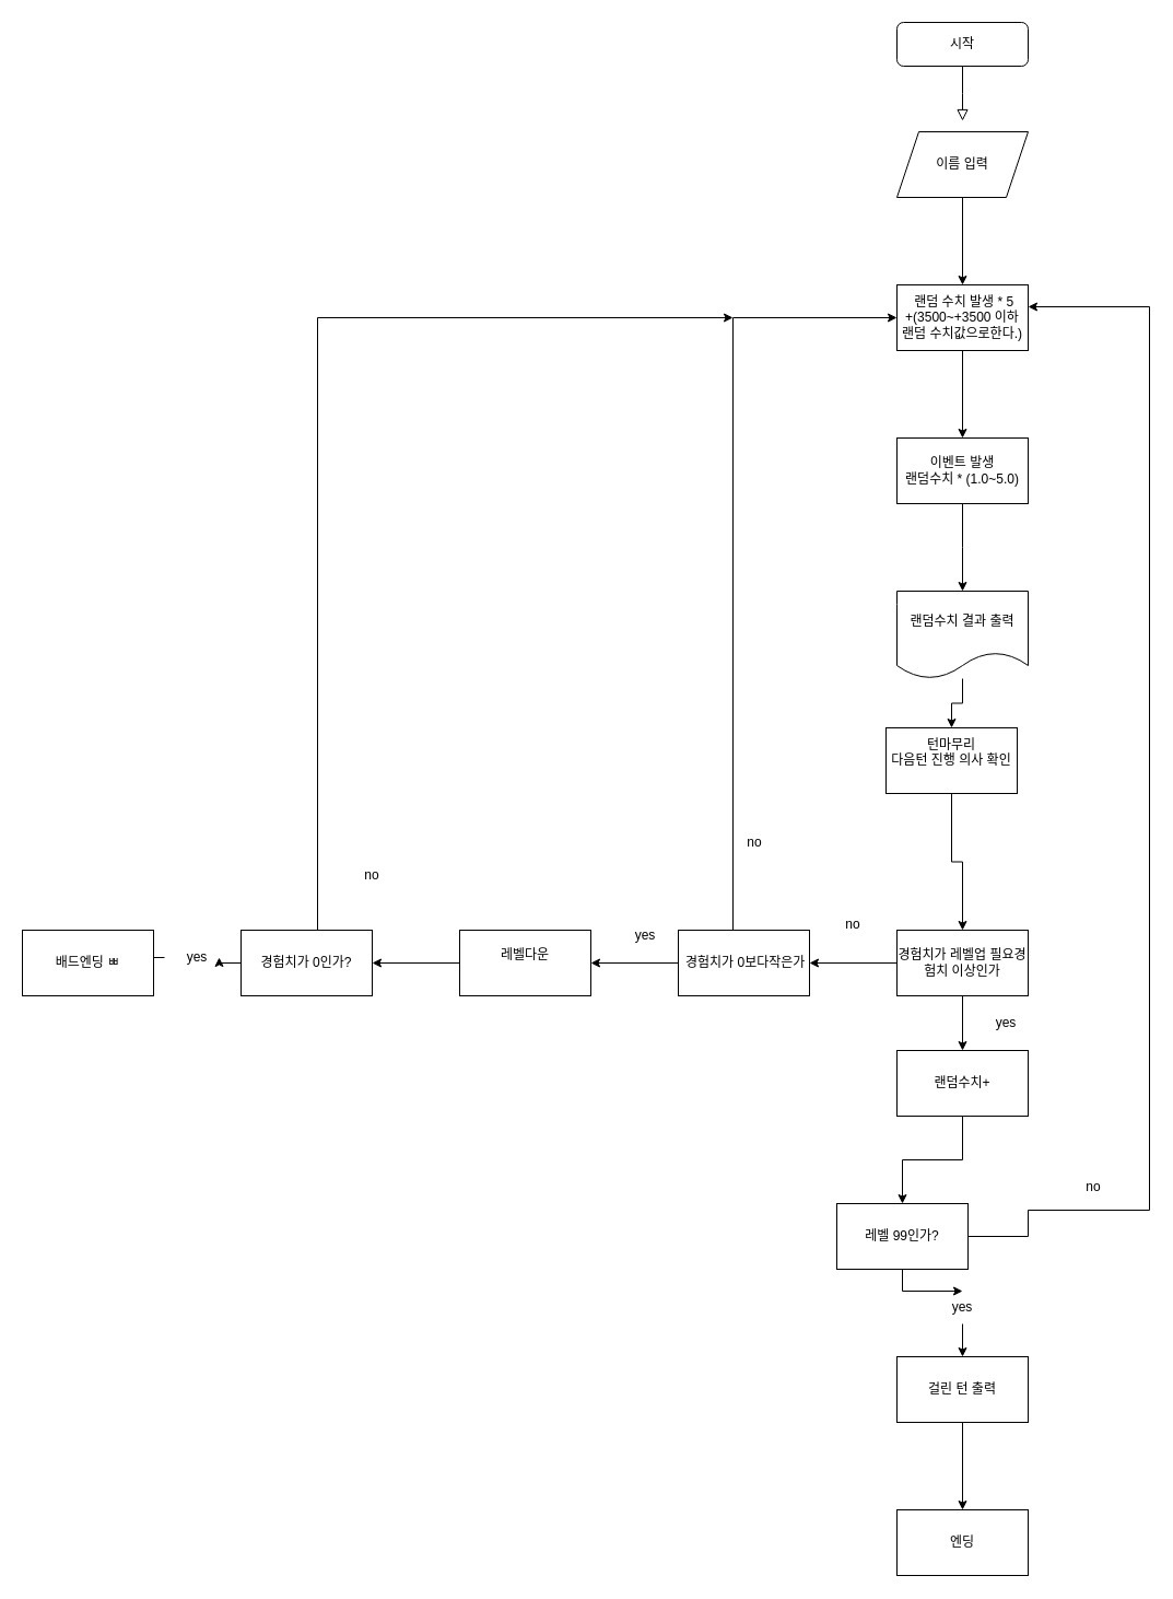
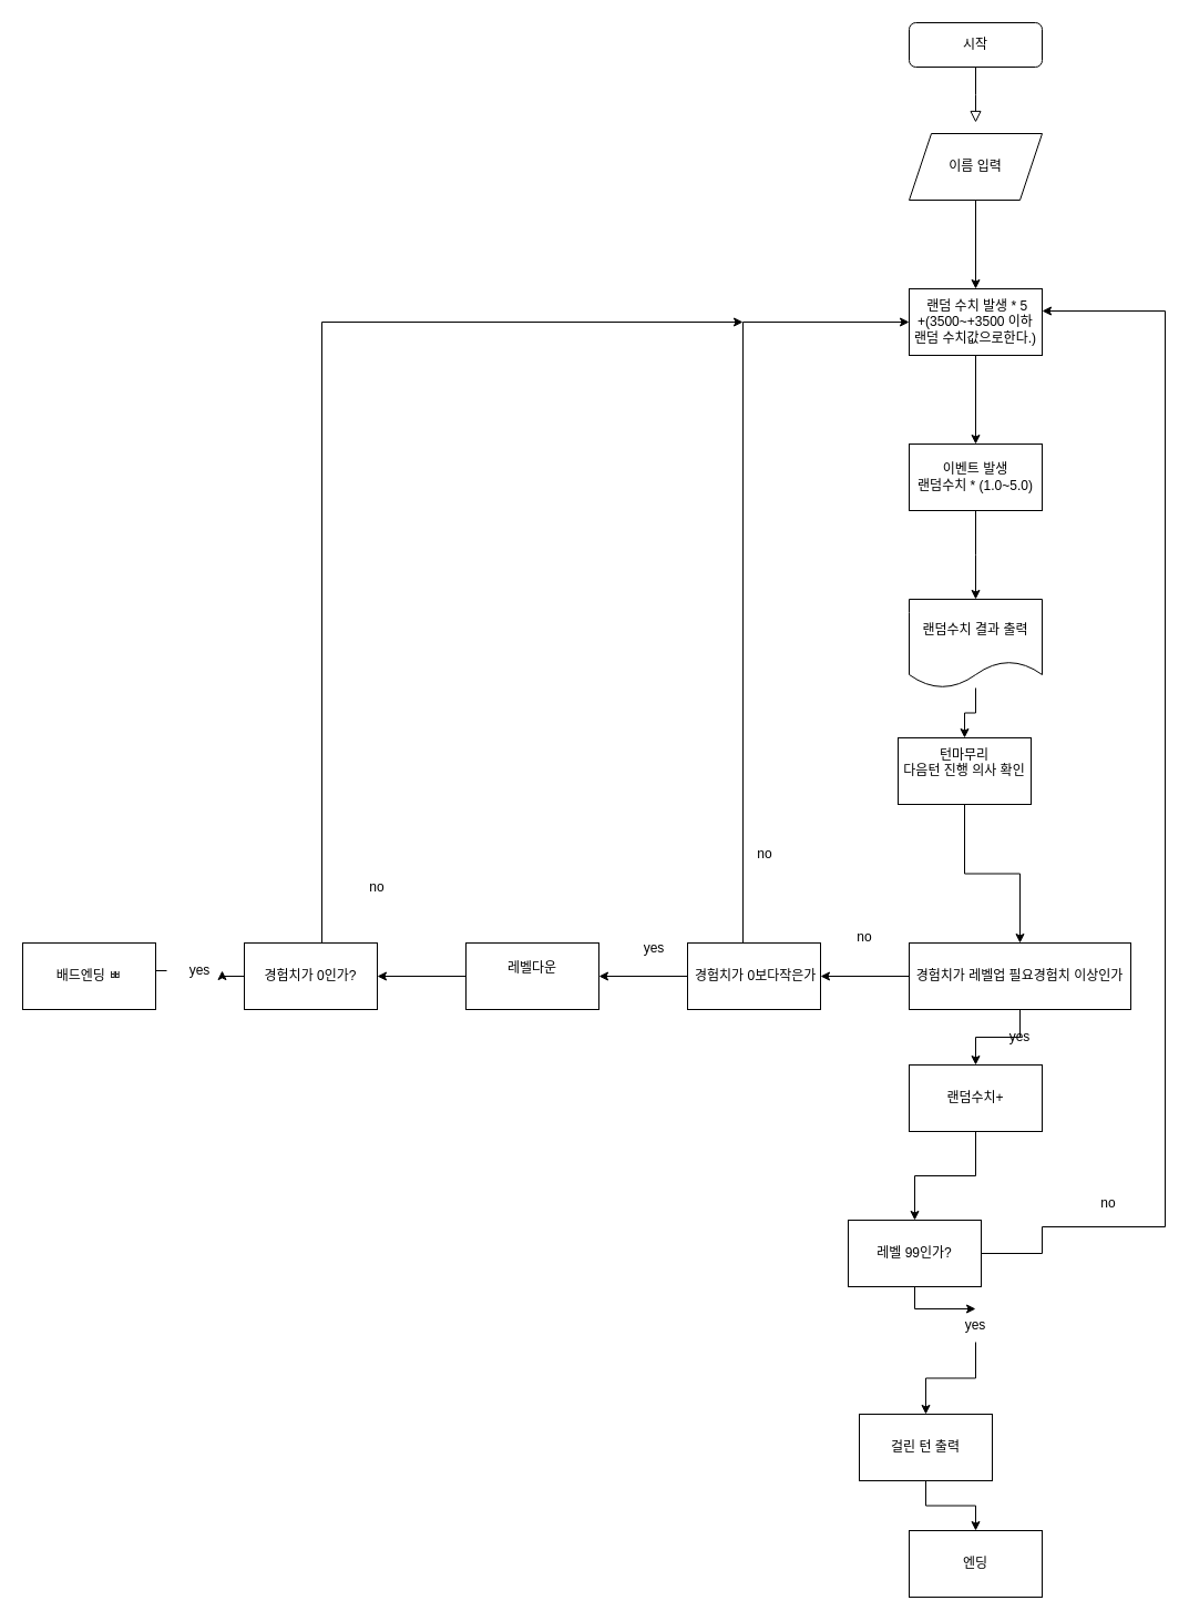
- <mxCell id="16" value="경험치가 레벨업 필요경험치 이상인가" style="whiteSpace=wrap;html=1;" parent="1" vertex="1"><mxGeometry x="820" y="850" width="120" height="60" as="geometry" /></mxCell>
+ <mxCell id="16" value="경험치가 레벨업 필요경험치 이상인가" style="whiteSpace=wrap;html=1;" parent="1" vertex="1"><mxGeometry x="820" y="850" width="200" height="60" as="geometry" /></mxCell>
- <mxCell id="33" value="걸린 턴 출력" style="whiteSpace=wrap;html=1;rounded=0;" parent="1" vertex="1"><mxGeometry x="820" y="1240" width="120" height="60" as="geometry" /></mxCell>
+ <mxCell id="33" value="걸린 턴 출력" style="whiteSpace=wrap;html=1;rounded=0;" parent="1" vertex="1"><mxGeometry x="775" y="1275" width="120" height="60" as="geometry" /></mxCell>
